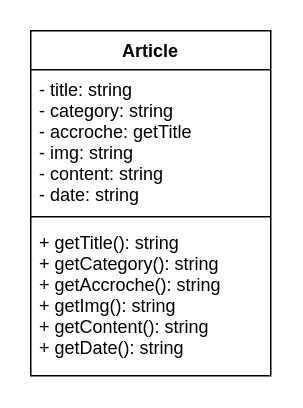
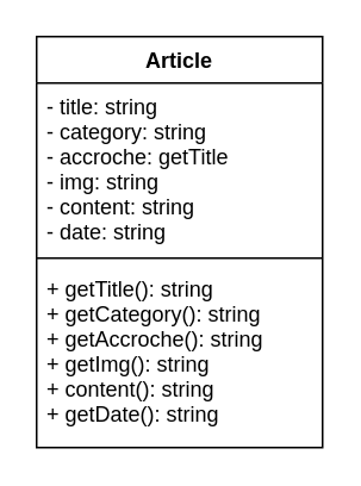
- <mxCell id="5" value="+ getTitle(): string&#10;+ getCategory(): string&#10;+ getAccroche(): string&#10;+ getImg(): string&#10;+ getContent(): string&#10;+ getDate(): string&#10;" style="text;strokeColor=none;fillColor=none;align=left;verticalAlign=top;spacingLeft=4;spacingRight=4;overflow=hidden;rotatable=0;points=[[0,0.5],[1,0.5]];portConstraint=eastwest;" vertex="1" parent="2"><mxGeometry y="128" width="160" height="102" as="geometry" /></mxCell>
+ <mxCell id="5" value="+ getTitle(): string&#10;+ getCategory(): string&#10;+ getAccroche(): string&#10;+ getImg(): string&#10;+ content(): string&#10;+ getDate(): string&#10;" style="text;strokeColor=none;fillColor=none;align=left;verticalAlign=top;spacingLeft=4;spacingRight=4;overflow=hidden;rotatable=0;points=[[0,0.5],[1,0.5]];portConstraint=eastwest;" vertex="1" parent="2"><mxGeometry y="128" width="160" height="102" as="geometry" /></mxCell>
